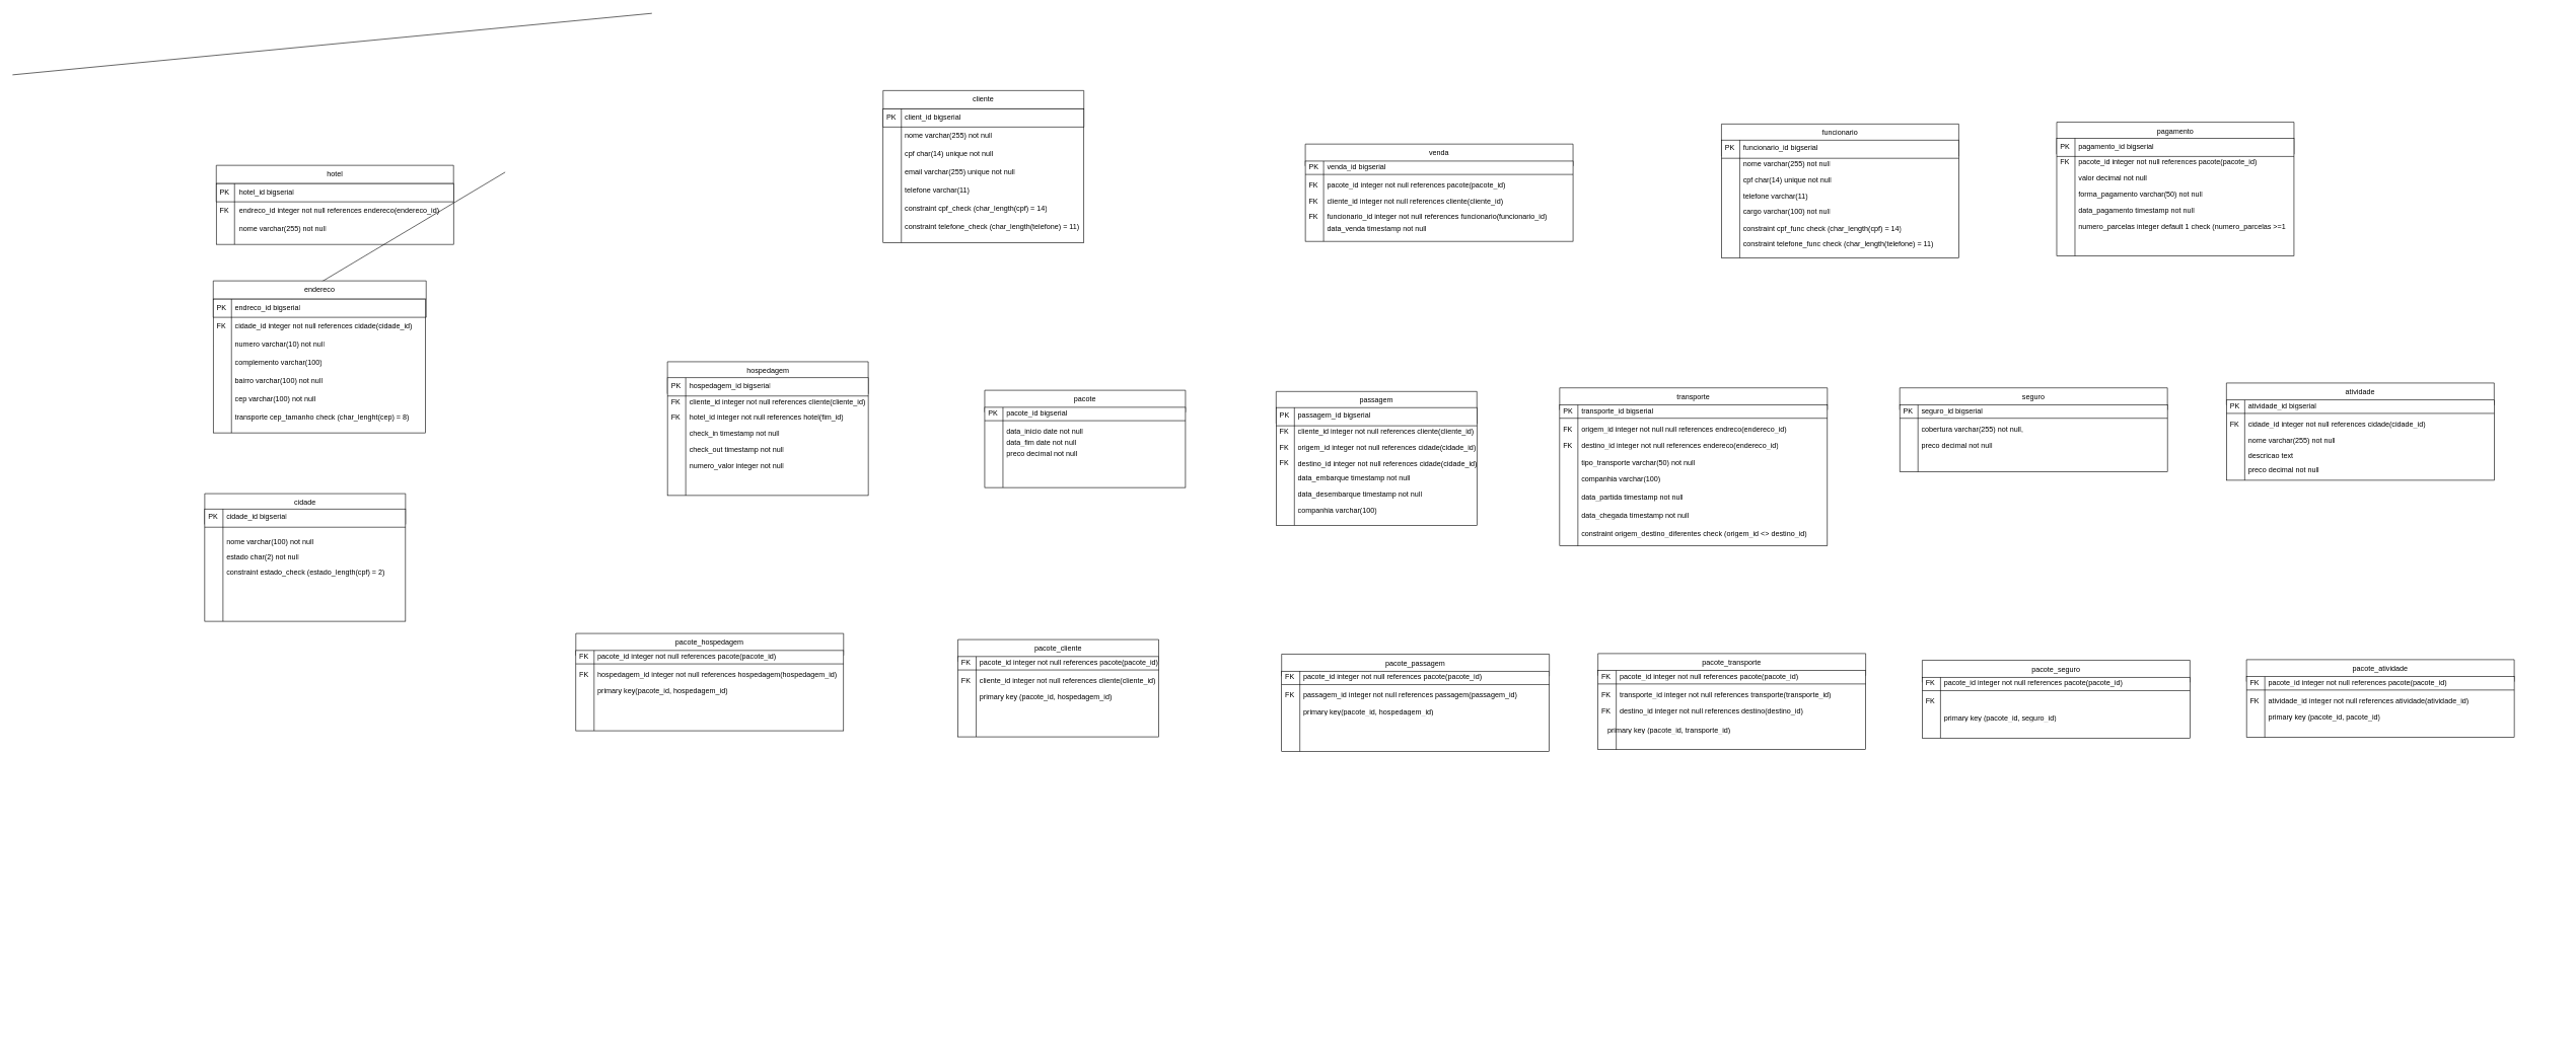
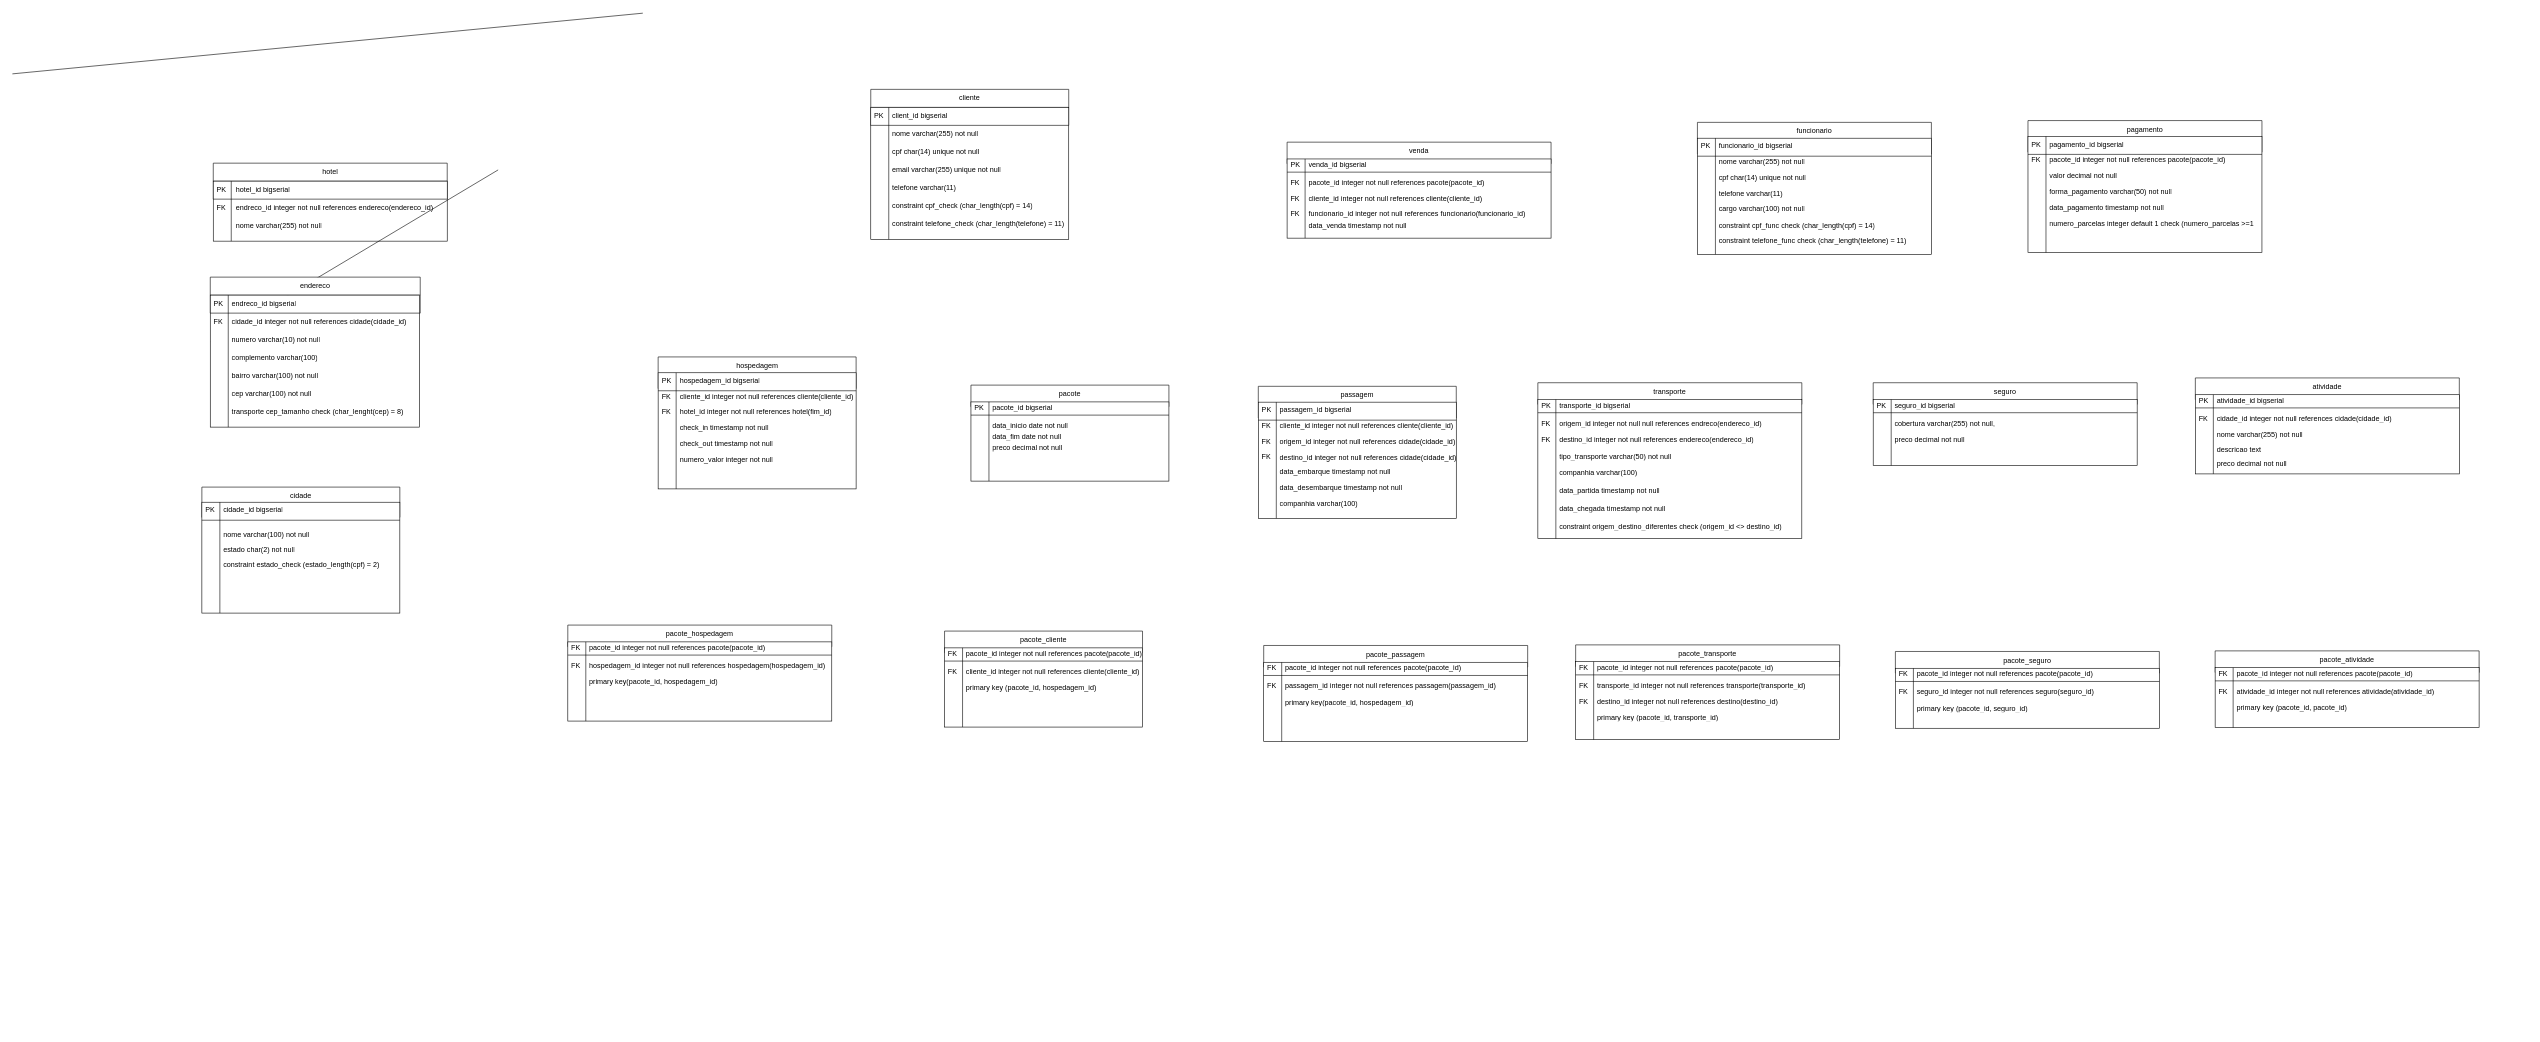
+ <mxCell id="130" value="seguro_id integer not null references seguro(seguro_id)" style="text;strokeColor=none;fillColor=none;align=left;verticalAlign=middle;spacingLeft=4;spacingRight=4;overflow=hidden;points=[[0,0.5],[1,0.5]];portConstraint=eastwest;rotatable=0;whiteSpace=wrap;html=1;" parent="124" vertex="1"><mxGeometry x="30" y="48" width="410" height="18" as="geometry" /></mxCell>
- <mxCell id="115" value="primary key (pacote_id, transporte_id)" style="text;strokeColor=none;fillColor=none;align=left;verticalAlign=middle;spacingLeft=4;spacingRight=4;overflow=hidden;points=[[0,0.5],[1,0.5]];portConstraint=eastwest;rotatable=0;whiteSpace=wrap;html=1;" parent="107" vertex="1"><mxGeometry x="10" y="106" width="410" height="18" as="geometry" /></mxCell>
+ <mxCell id="115" value="primary key (pacote_id, transporte_id)" style="text;strokeColor=none;fillColor=none;align=left;verticalAlign=middle;spacingLeft=4;spacingRight=4;overflow=hidden;points=[[0,0.5],[1,0.5]];portConstraint=eastwest;rotatable=0;whiteSpace=wrap;html=1;" parent="107" vertex="1"><mxGeometry x="30" y="101" width="410" height="18" as="geometry" /></mxCell>
